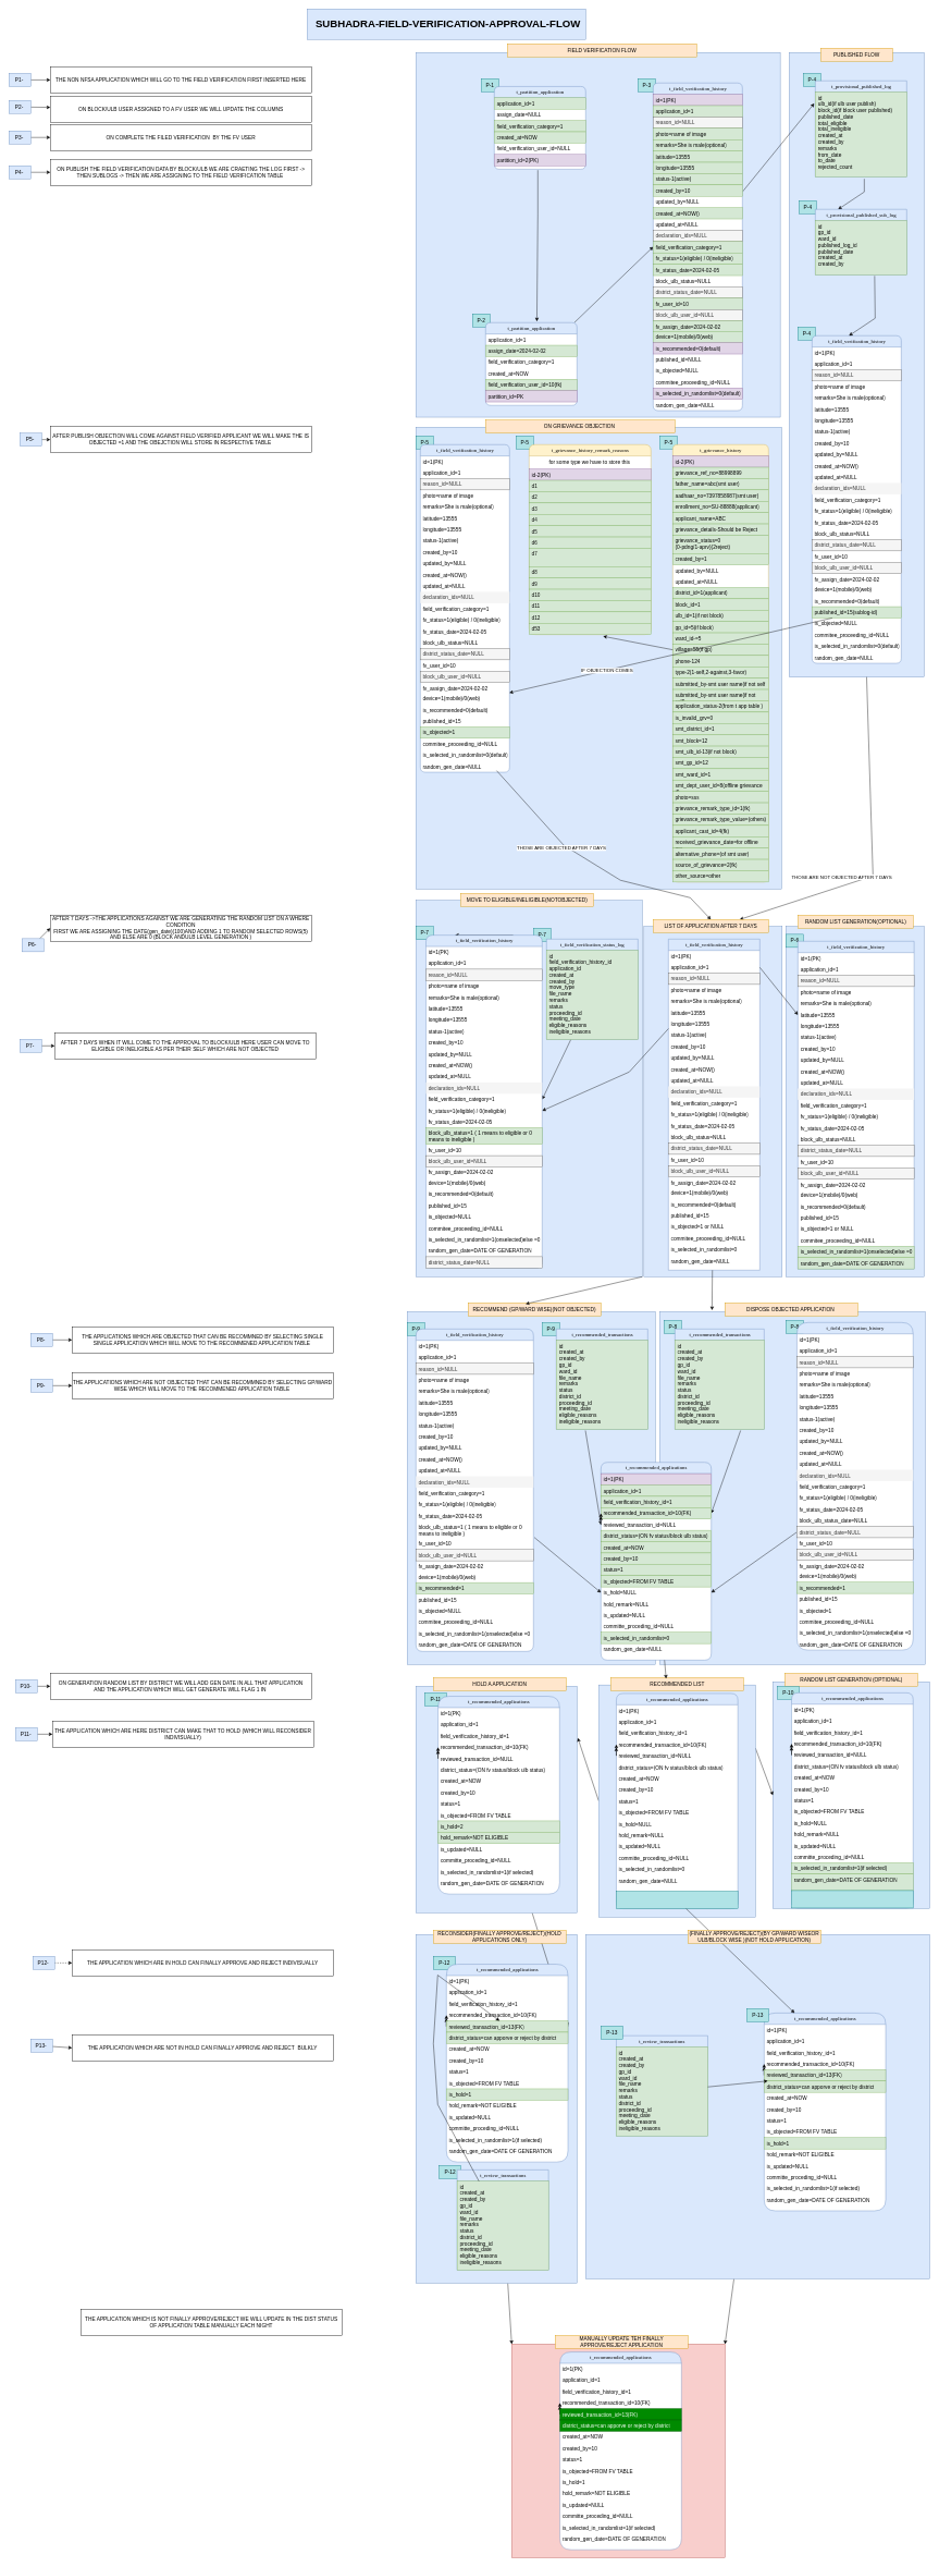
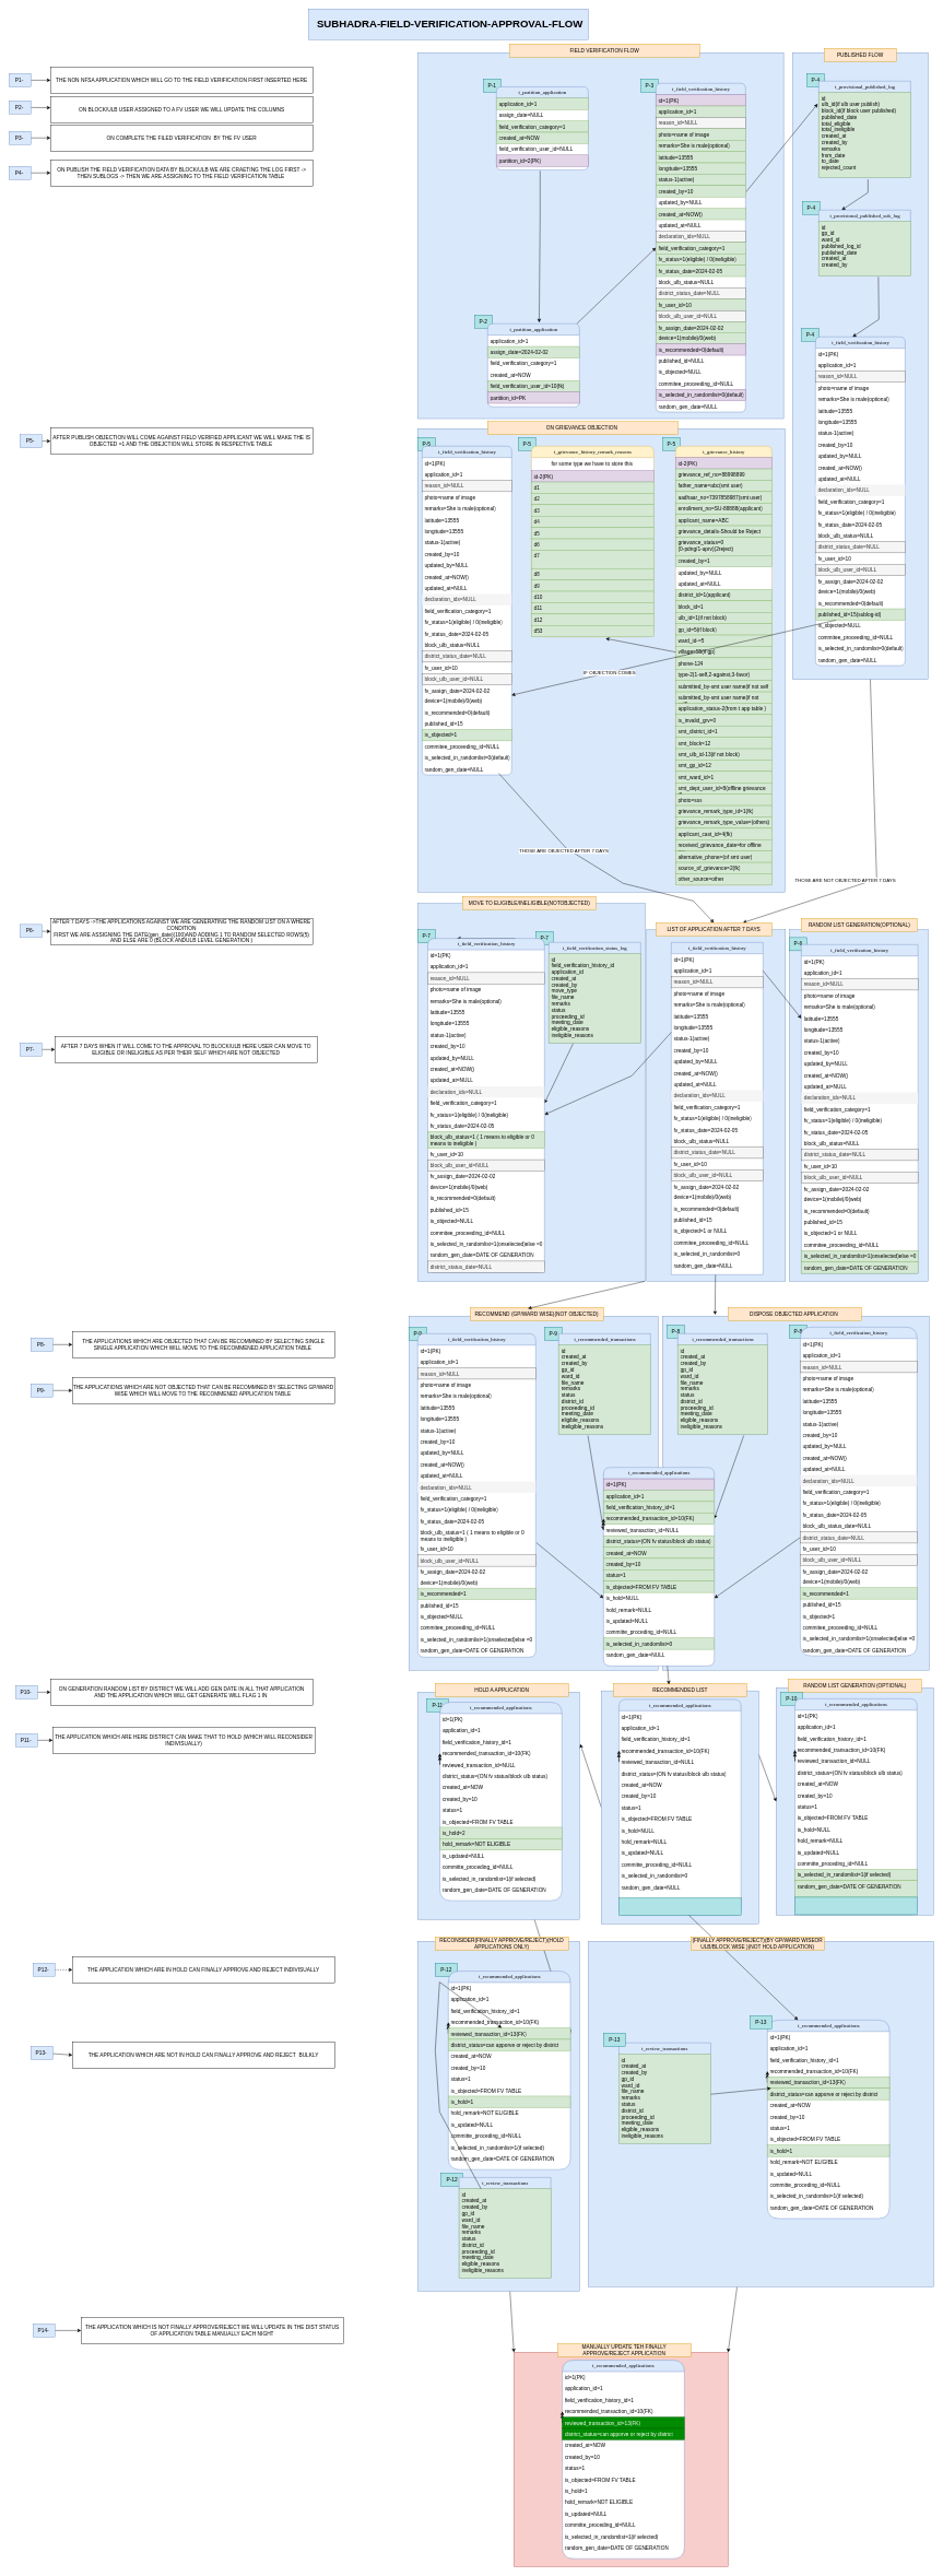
- <mxCell id="215" value="P6-&amp;nbsp;" style="text;html=1;align=center;verticalAlign=middle;resizable=0;points=[];autosize=1;strokeColor=#6c8ebf;fillColor=#dae8fc;" vertex="1" parent="1"><mxGeometry x="50" y="2154" width="50" height="30" as="geometry" /></mxCell>
+ <mxCell id="215" value="P6-&amp;nbsp;" style="text;html=1;align=center;verticalAlign=middle;resizable=0;points=[];autosize=1;strokeColor=#6c8ebf;fillColor=#dae8fc;" vertex="1" parent="1"><mxGeometry x="45" y="2114" width="50" height="30" as="geometry" /></mxCell>
+ <mxCell id="574" value="P14-&amp;nbsp;" style="text;html=1;align=center;verticalAlign=middle;resizable=0;points=[];autosize=1;strokeColor=#6c8ebf;fillColor=#dae8fc;" vertex="1" parent="1"><mxGeometry x="75" y="5315" width="50" height="30" as="geometry" /></mxCell>
+ <mxCell id="573" style="edgeStyle=none;rounded=0;orthogonalLoop=1;jettySize=auto;html=1;entryX=0;entryY=0.5;entryDx=0;entryDy=0;" edge="1" parent="1" source="574" target="572"><mxGeometry relative="1" as="geometry" /></mxCell>
